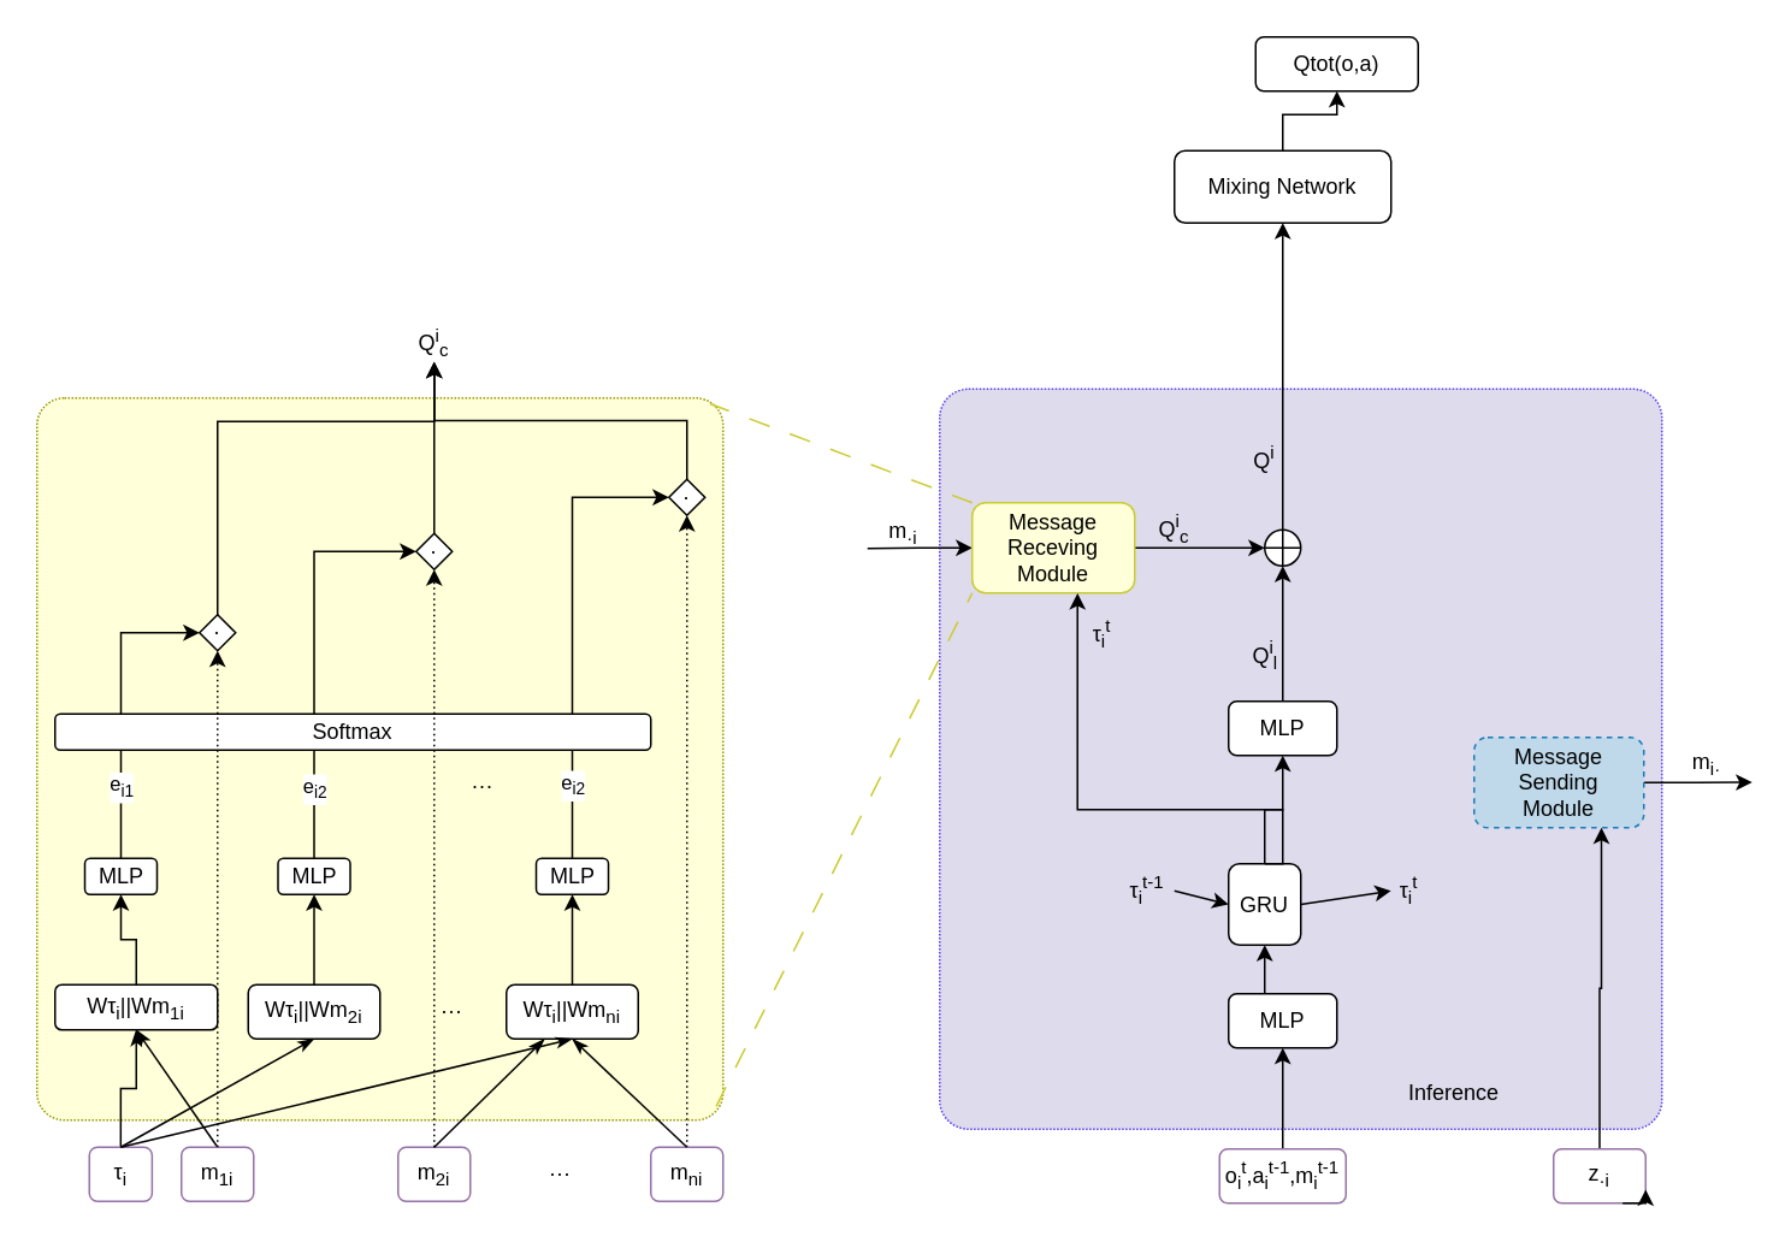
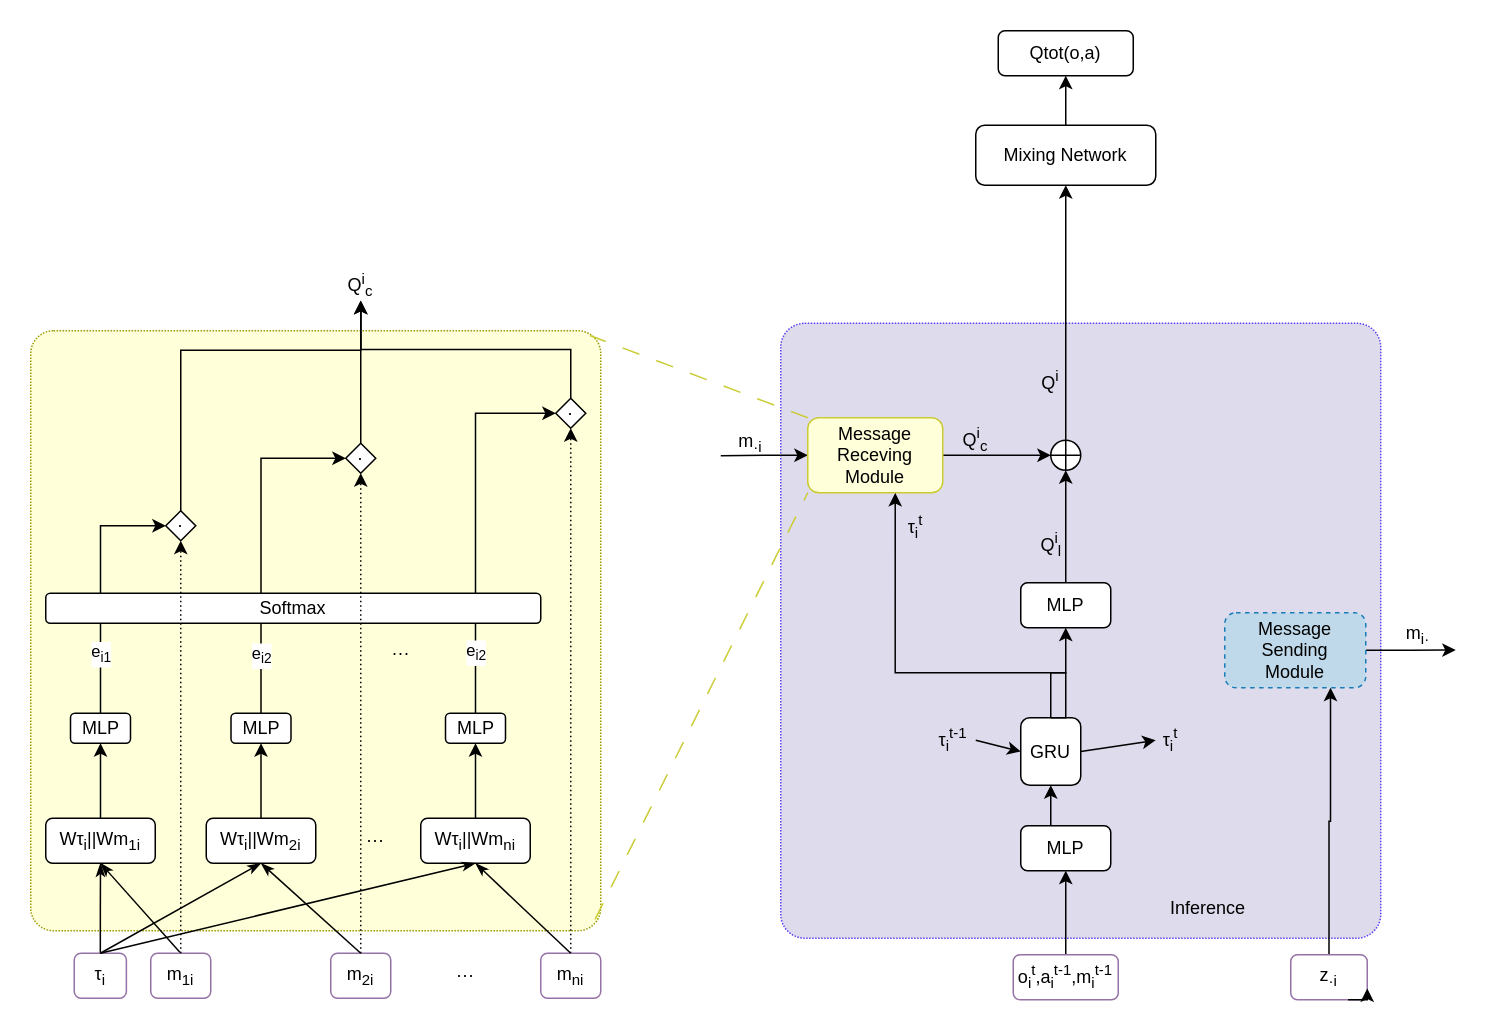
- <mxCell id="18" value="Qtot(o,a)" style="rounded=1;whiteSpace=wrap;html=1;" vertex="1" parent="1"><mxGeometry x="695" y="20" width="90" height="30" as="geometry" /></mxCell>
+ <mxCell id="18" value="Qtot(o,a)" style="rounded=1;whiteSpace=wrap;html=1;" vertex="1" parent="1"><mxGeometry x="665" y="20" width="90" height="30" as="geometry" /></mxCell>
- <mxCell id="42" value="Wτ&lt;sub&gt;i&lt;/sub&gt;||Wm&lt;sub&gt;1i&lt;/sub&gt;" style="rounded=1;whiteSpace=wrap;html=1;" vertex="1" parent="1"><mxGeometry x="30" y="545" width="90" height="25" as="geometry" /></mxCell>
+ <mxCell id="42" value="Wτ&lt;sub&gt;i&lt;/sub&gt;||Wm&lt;sub&gt;1i&lt;/sub&gt;" style="rounded=1;whiteSpace=wrap;html=1;" vertex="1" parent="1"><mxGeometry x="30" y="545" width="73" height="30" as="geometry" /></mxCell>
- <mxCell id="57" style="rounded=0;orthogonalLoop=1;jettySize=auto;html=1;exitX=0.5;exitY=0;exitDx=0;exitDy=0;endArrow=classicThin;endFill=1;" edge="1" parent="1" source="50" target="46"><mxGeometry relative="1" as="geometry"><mxPoint x="223" y="655" as="sourcePoint" /><mxPoint x="170" y="620" as="targetPoint" /></mxGeometry></mxCell>
+ <mxCell id="57" style="rounded=0;orthogonalLoop=1;jettySize=auto;html=1;exitX=0.5;exitY=0;exitDx=0;exitDy=0;entryX=0.5;entryY=1;entryDx=0;entryDy=0;endArrow=classicThin;endFill=1;" edge="1" parent="1" source="50" target="44"><mxGeometry relative="1" as="geometry"><mxPoint x="223" y="655" as="sourcePoint" /><mxPoint x="170" y="620" as="targetPoint" /></mxGeometry></mxCell>
